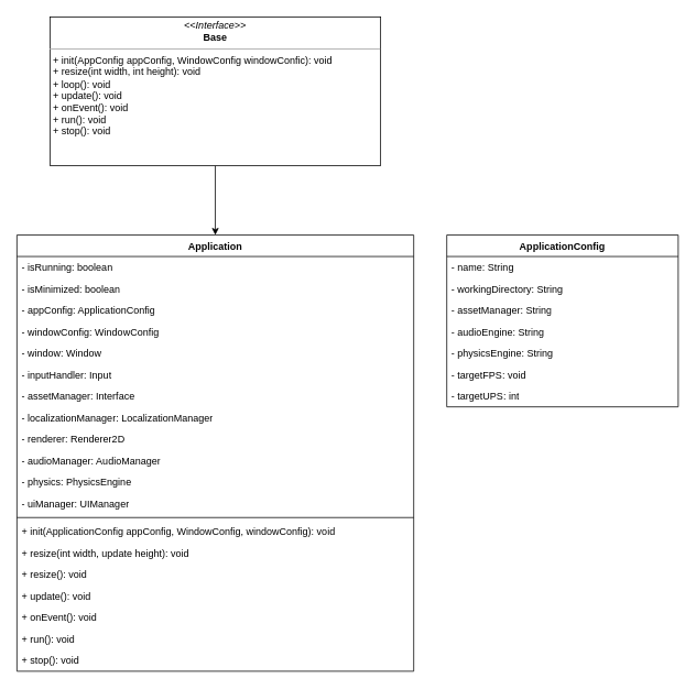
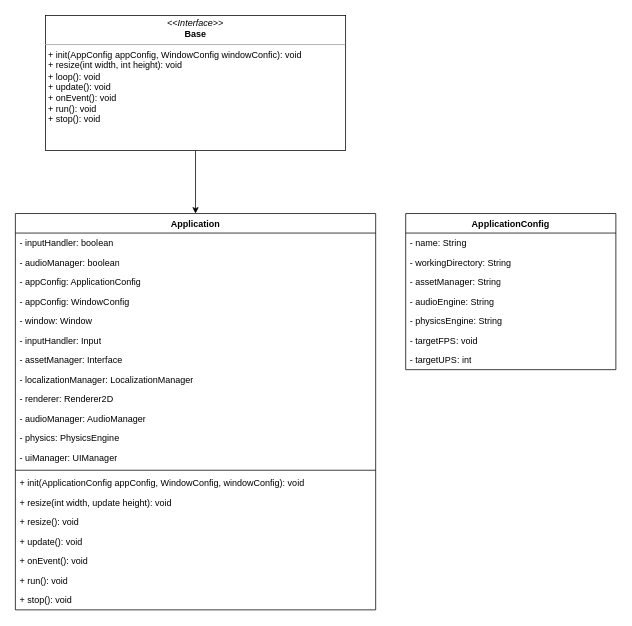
- <mxCell id="13" value="- isRunning: boolean" style="text;strokeColor=none;fillColor=none;align=left;verticalAlign=top;spacingLeft=4;spacingRight=4;overflow=hidden;rotatable=0;points=[[0,0.5],[1,0.5]];portConstraint=eastwest;whiteSpace=wrap;html=1;" vertex="1" parent="12"><mxGeometry y="26" width="480" height="26" as="geometry" /></mxCell>
+ <mxCell id="13" value="- inputHandler: boolean" style="text;strokeColor=none;fillColor=none;align=left;verticalAlign=top;spacingLeft=4;spacingRight=4;overflow=hidden;rotatable=0;points=[[0,0.5],[1,0.5]];portConstraint=eastwest;whiteSpace=wrap;html=1;" vertex="1" parent="12"><mxGeometry y="26" width="480" height="26" as="geometry" /></mxCell>
- <mxCell id="14" value="- isMinimized: boolean" style="text;strokeColor=none;fillColor=none;align=left;verticalAlign=top;spacingLeft=4;spacingRight=4;overflow=hidden;rotatable=0;points=[[0,0.5],[1,0.5]];portConstraint=eastwest;whiteSpace=wrap;html=1;" vertex="1" parent="12"><mxGeometry y="52" width="480" height="26" as="geometry" /></mxCell>
+ <mxCell id="14" value="- audioManager: boolean" style="text;strokeColor=none;fillColor=none;align=left;verticalAlign=top;spacingLeft=4;spacingRight=4;overflow=hidden;rotatable=0;points=[[0,0.5],[1,0.5]];portConstraint=eastwest;whiteSpace=wrap;html=1;" vertex="1" parent="12"><mxGeometry y="52" width="480" height="26" as="geometry" /></mxCell>
- <mxCell id="16" value="- windowConfig: WindowConfig" style="text;strokeColor=none;fillColor=none;align=left;verticalAlign=top;spacingLeft=4;spacingRight=4;overflow=hidden;rotatable=0;points=[[0,0.5],[1,0.5]];portConstraint=eastwest;whiteSpace=wrap;html=1;" vertex="1" parent="12"><mxGeometry y="104" width="480" height="26" as="geometry" /></mxCell>
+ <mxCell id="16" value="- appConfig: WindowConfig" style="text;strokeColor=none;fillColor=none;align=left;verticalAlign=top;spacingLeft=4;spacingRight=4;overflow=hidden;rotatable=0;points=[[0,0.5],[1,0.5]];portConstraint=eastwest;whiteSpace=wrap;html=1;" vertex="1" parent="12"><mxGeometry y="104" width="480" height="26" as="geometry" /></mxCell>
